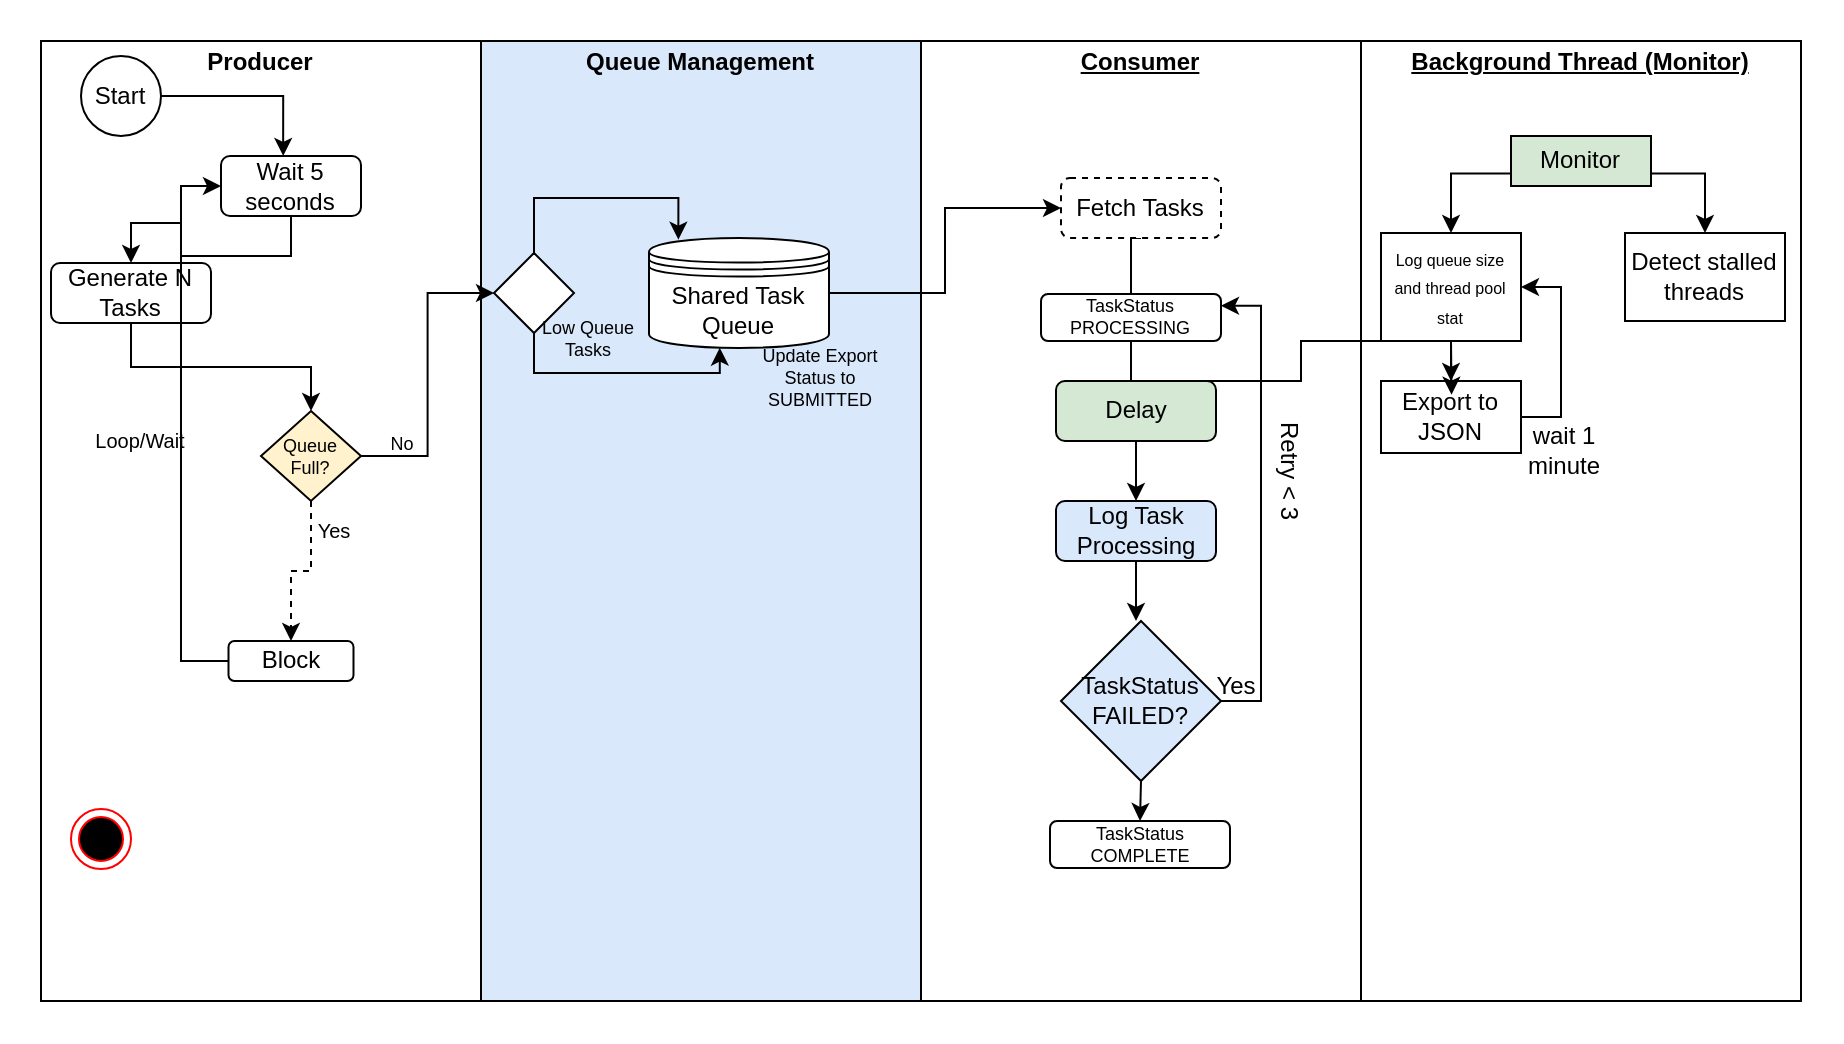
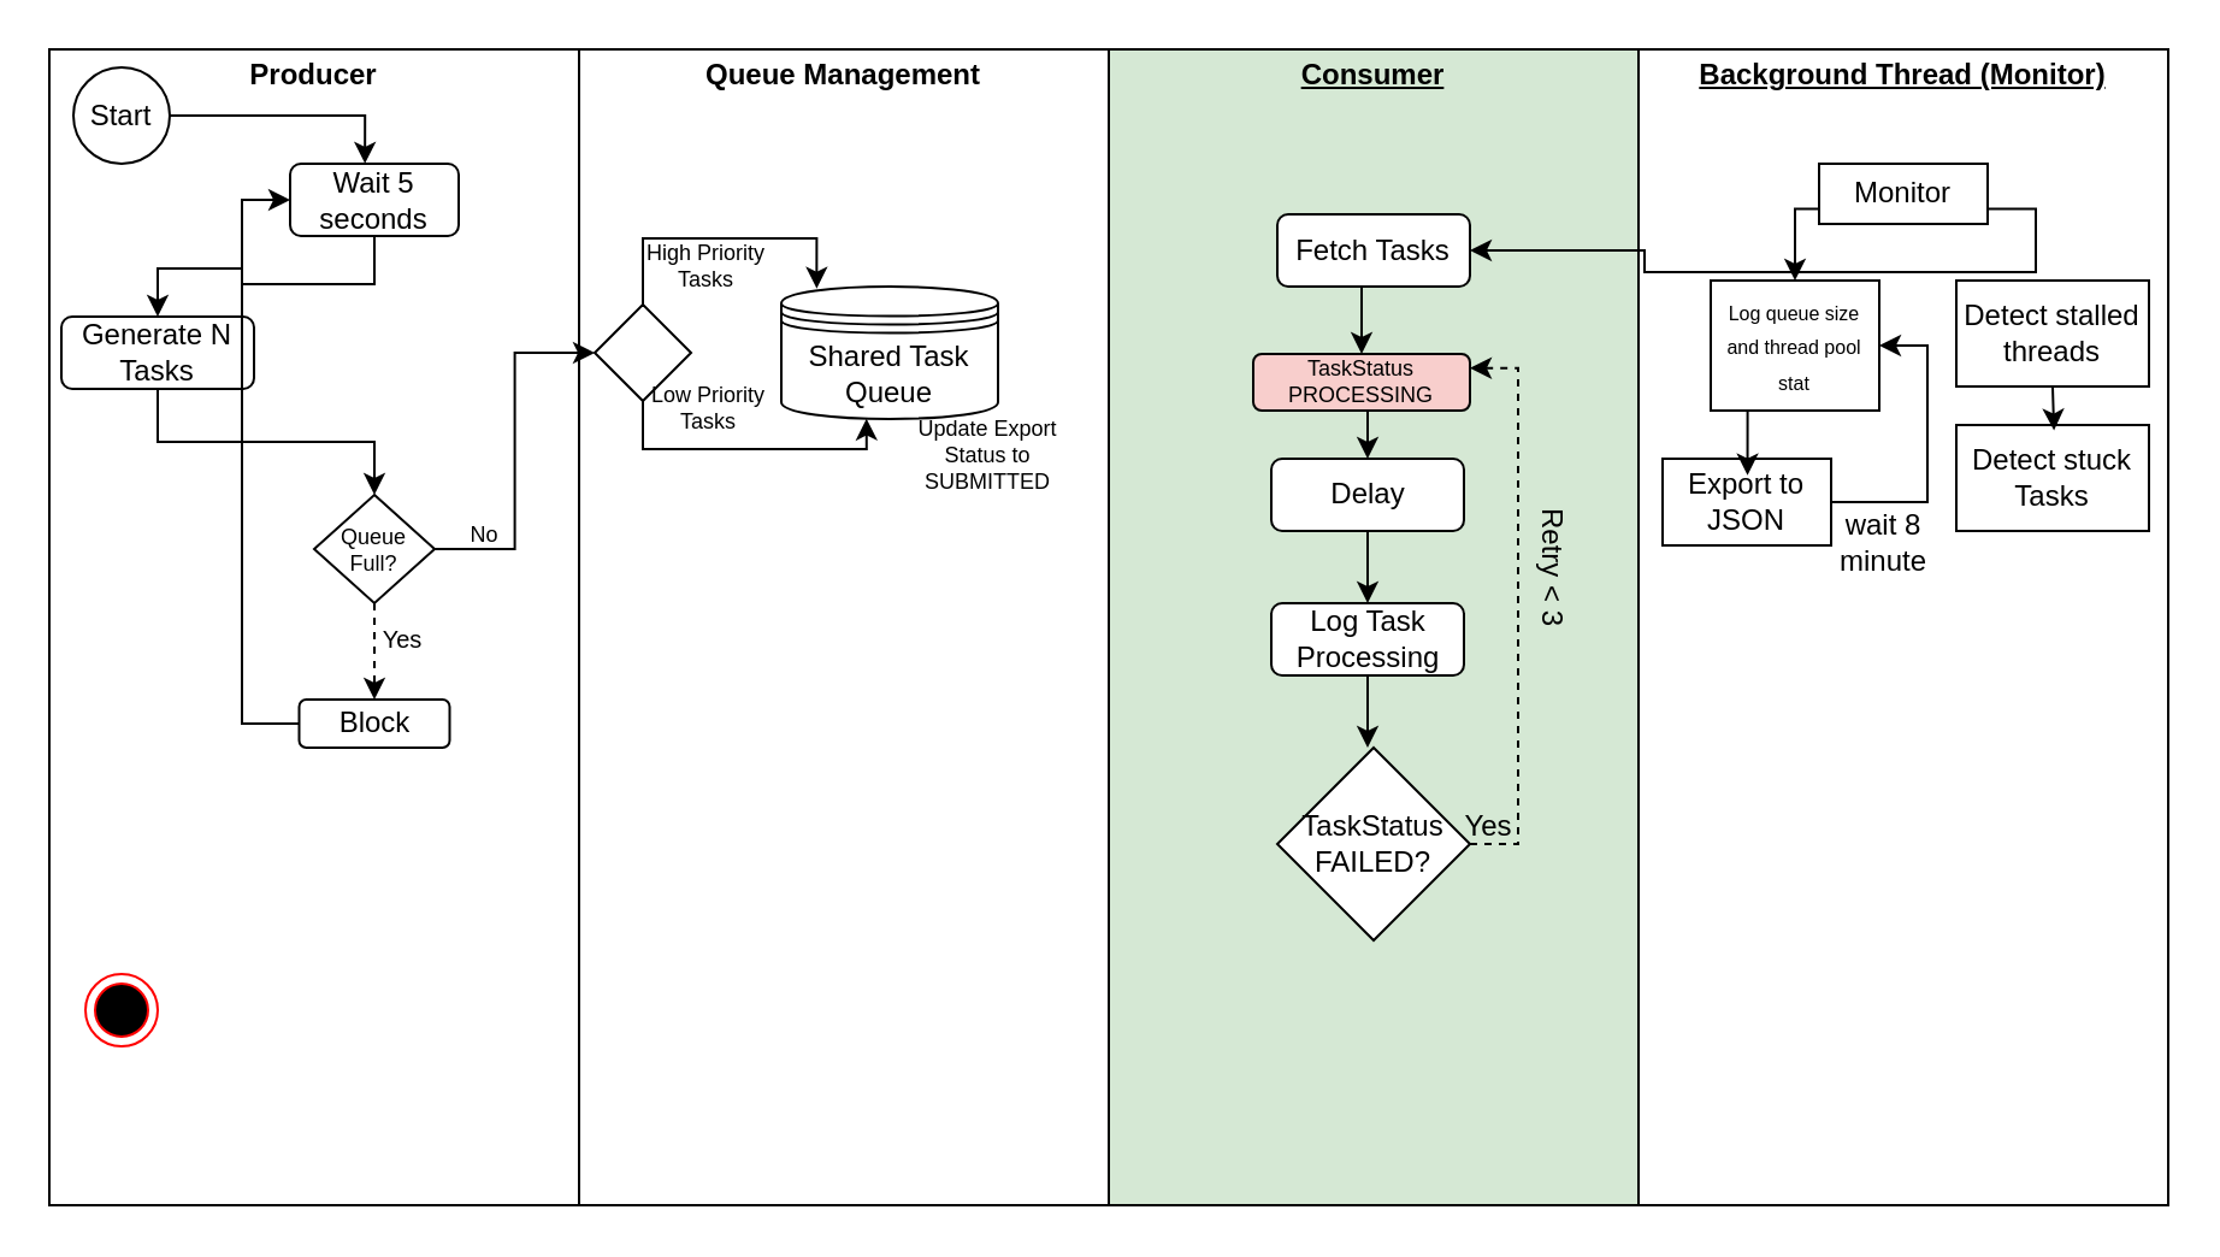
- <mxCell id="4" value="&lt;p style=&quot;margin:0px;margin-top:4px;text-align:center;text-decoration:underline;&quot;&gt;&lt;b&gt;Consumer&lt;/b&gt;&lt;/p&gt;" style="verticalAlign=top;align=left;overflow=fill;html=1;whiteSpace=wrap;" parent="1" vertex="1"><mxGeometry x="460" y="20" width="220" height="480" as="geometry" /></mxCell>
+ <mxCell id="4" value="&lt;p style=&quot;margin:0px;margin-top:4px;text-align:center;text-decoration:underline;&quot;&gt;&lt;b&gt;Consumer&lt;/b&gt;&lt;/p&gt;" style="verticalAlign=top;align=left;overflow=fill;html=1;whiteSpace=wrap;fillColor=#d5e8d4;" parent="1" vertex="1"><mxGeometry x="460" y="20" width="220" height="480" as="geometry" /></mxCell>
- <mxCell id="7" value="Start" style="ellipse;whiteSpace=wrap;html=1;aspect=fixed;" parent="1" vertex="1"><mxGeometry x="40" y="27.5" width="40" height="40" as="geometry" /></mxCell>
+ <mxCell id="7" value="Start" style="ellipse;whiteSpace=wrap;html=1;aspect=fixed;" parent="1" vertex="1"><mxGeometry x="30" y="27.5" width="40" height="40" as="geometry" /></mxCell>
- <mxCell id="16" value="Monitor" style="html=1;dashed=0;whiteSpace=wrap;fillColor=#d5e8d4;" parent="1" vertex="1"><mxGeometry x="755" y="67.5" width="70" height="25" as="geometry" /></mxCell>
+ <mxCell id="16" value="Monitor" style="html=1;dashed=0;whiteSpace=wrap;" parent="1" vertex="1"><mxGeometry x="755" y="67.5" width="70" height="25" as="geometry" /></mxCell>
- <mxCell id="34" value="Wait 5 seconds" style="rounded=1;whiteSpace=wrap;html=1;" parent="1" vertex="1"><mxGeometry x="110" y="77.5" width="70" height="30" as="geometry" /></mxCell>
+ <mxCell id="34" value="Wait 5 seconds" style="rounded=1;whiteSpace=wrap;html=1;" parent="1" vertex="1"><mxGeometry x="120" y="67.5" width="70" height="30" as="geometry" /></mxCell>
- <mxCell id="15" style="edgeStyle=orthogonalEdgeStyle;rounded=0;orthogonalLoop=1;jettySize=auto;html=1;exitX=1;exitY=0.75;exitDx=0;exitDy=0;entryX=0.5;entryY=0;entryDx=0;entryDy=0;" parent="1" source="16" target="18" edge="1"><mxGeometry relative="1" as="geometry" /></mxCell>
+ <mxCell id="15" style="edgeStyle=orthogonalEdgeStyle;rounded=0;orthogonalLoop=1;jettySize=auto;html=1;exitX=1;exitY=0.75;exitDx=0;exitDy=0;" parent="1" source="16" target="13" edge="1"><mxGeometry relative="1" as="geometry" /></mxCell>
- <mxCell id="13" value="Fetch Tasks" style="rounded=1;whiteSpace=wrap;html=1;dashed=1;" parent="1" vertex="1"><mxGeometry x="530" y="88.5" width="80" height="30" as="geometry" /></mxCell>
+ <mxCell id="13" value="Fetch Tasks" style="rounded=1;whiteSpace=wrap;html=1;" parent="1" vertex="1"><mxGeometry x="530" y="88.5" width="80" height="30" as="geometry" /></mxCell>
+ <mxCell id="22" value="High Priority Tasks" style="text;html=1;align=center;verticalAlign=middle;whiteSpace=wrap;rounded=0;fontSize=9;" parent="1" vertex="1"><mxGeometry x="263.25" y="95" width="60" height="30" as="geometry" /></mxCell>
- <mxCell id="10" style="edgeStyle=orthogonalEdgeStyle;rounded=0;orthogonalLoop=1;jettySize=auto;html=1;exitX=1;exitY=0.5;exitDx=0;exitDy=0;" parent="1" source="11" target="13" edge="1"><mxGeometry relative="1" as="geometry" /></mxCell>
- <mxCell id="12" style="edgeStyle=orthogonalEdgeStyle;rounded=0;orthogonalLoop=1;jettySize=auto;html=1;exitX=0.5;exitY=1;exitDx=0;exitDy=0;entryX=0.5;entryY=0;entryDx=0;entryDy=0;endArrow=none;" parent="1" source="13" target="36" edge="1"><mxGeometry relative="1" as="geometry" /></mxCell>
+ <mxCell id="12" style="edgeStyle=orthogonalEdgeStyle;rounded=0;orthogonalLoop=1;jettySize=auto;html=1;exitX=0.5;exitY=1;exitDx=0;exitDy=0;entryX=0.5;entryY=0;entryDx=0;entryDy=0;" parent="1" source="13" target="36" edge="1"><mxGeometry relative="1" as="geometry" /></mxCell>
- <mxCell id="17" value="&lt;font style=&quot;font-size: 8px;&quot;&gt;Log queue size and thread pool stat&lt;/font&gt;" style="html=1;dashed=0;whiteSpace=wrap;" parent="1" vertex="1"><mxGeometry x="690" y="116" width="70" height="54" as="geometry" /></mxCell>
+ <mxCell id="17" value="&lt;font style=&quot;font-size: 8px;&quot;&gt;Log queue size and thread pool stat&lt;/font&gt;" style="html=1;dashed=0;whiteSpace=wrap;" parent="1" vertex="1"><mxGeometry x="710" y="116" width="70" height="54" as="geometry" /></mxCell>
- <mxCell id="36" value="TaskStatus&lt;div&gt;&lt;span style=&quot;background-color: transparent; color: light-dark(rgb(0, 0, 0), rgb(255, 255, 255));&quot;&gt;PROCESSING&lt;/span&gt;&lt;/div&gt;" style="rounded=1;whiteSpace=wrap;html=1;fontSize=9;" parent="1" vertex="1"><mxGeometry x="520" y="146.5" width="90" height="23.5" as="geometry" /></mxCell>
+ <mxCell id="36" value="TaskStatus&lt;div&gt;&lt;span style=&quot;background-color: transparent; color: light-dark(rgb(0, 0, 0), rgb(255, 255, 255));&quot;&gt;PROCESSING&lt;/span&gt;&lt;/div&gt;" style="rounded=1;whiteSpace=wrap;html=1;fontSize=9;fillColor=#f8cecc;" parent="1" vertex="1"><mxGeometry x="520" y="146.5" width="90" height="23.5" as="geometry" /></mxCell>
+ <mxCell id="52" style="edgeStyle=orthogonalEdgeStyle;rounded=0;orthogonalLoop=1;jettySize=auto;html=1;exitX=0.5;exitY=1;exitDx=0;exitDy=0;entryX=0.507;entryY=0.051;entryDx=0;entryDy=0;entryPerimeter=0;" parent="1" source="18" target="51" edge="1"><mxGeometry relative="1" as="geometry" /></mxCell>
- <mxCell id="23" value="Low Queue Tasks" style="text;html=1;align=center;verticalAlign=middle;whiteSpace=wrap;rounded=0;fontSize=9;" parent="1" vertex="1"><mxGeometry x="264" y="154" width="60" height="30" as="geometry" /></mxCell>
+ <mxCell id="23" value="Low Priority Tasks" style="text;html=1;align=center;verticalAlign=middle;whiteSpace=wrap;rounded=0;fontSize=9;" parent="1" vertex="1"><mxGeometry x="264" y="154" width="60" height="30" as="geometry" /></mxCell>
- <mxCell id="35" style="edgeStyle=orthogonalEdgeStyle;rounded=0;orthogonalLoop=1;jettySize=auto;html=1;exitX=0.5;exitY=1;exitDx=0;exitDy=0;" parent="1" source="36" target="48" edge="1"><mxGeometry relative="1" as="geometry" /></mxCell>
+ <mxCell id="35" style="edgeStyle=orthogonalEdgeStyle;rounded=0;orthogonalLoop=1;jettySize=auto;html=1;exitX=0.5;exitY=1;exitDx=0;exitDy=0;entryX=0.5;entryY=0;entryDx=0;entryDy=0;" parent="1" source="36" target="38" edge="1"><mxGeometry relative="1" as="geometry" /></mxCell>
+ <mxCell id="51" value="Detect stuck Tasks" style="html=1;dashed=0;whiteSpace=wrap;" parent="1" vertex="1"><mxGeometry x="812" y="176" width="80" height="44" as="geometry" /></mxCell>
- <mxCell id="38" value="Delay" style="rounded=1;whiteSpace=wrap;html=1;fillColor=#d5e8d4;" parent="1" vertex="1"><mxGeometry x="527.5" y="190" width="80" height="30" as="geometry" /></mxCell>
+ <mxCell id="38" value="Delay" style="rounded=1;whiteSpace=wrap;html=1;" parent="1" vertex="1"><mxGeometry x="527.5" y="190" width="80" height="30" as="geometry" /></mxCell>
- <mxCell id="31" value="Loop/Wait" style="text;html=1;align=center;verticalAlign=middle;whiteSpace=wrap;rounded=0;fontSize=10;" parent="1" vertex="1"><mxGeometry x="40" y="205" width="60" height="30" as="geometry" /></mxCell>
- <mxCell id="50" value="wait 1 minute" style="text;html=1;align=center;verticalAlign=middle;whiteSpace=wrap;rounded=0;" parent="1" vertex="1"><mxGeometry x="752" y="210" width="60" height="30" as="geometry" /></mxCell>
+ <mxCell id="50" value="wait 8 minute" style="text;html=1;align=center;verticalAlign=middle;whiteSpace=wrap;rounded=0;" parent="1" vertex="1"><mxGeometry x="752" y="210" width="60" height="30" as="geometry" /></mxCell>
- <mxCell id="27" value="Queue Full?" style="rhombus;whiteSpace=wrap;html=1;fontSize=9;fillColor=#fff2cc;" parent="1" vertex="1"><mxGeometry x="130" y="205" width="50" height="45" as="geometry" /></mxCell>
+ <mxCell id="27" value="Queue Full?" style="rhombus;whiteSpace=wrap;html=1;fontSize=9;" parent="1" vertex="1"><mxGeometry x="130" y="205" width="50" height="45" as="geometry" /></mxCell>
- <mxCell id="41" style="edgeStyle=orthogonalEdgeStyle;rounded=0;orthogonalLoop=1;jettySize=auto;html=1;exitX=1;exitY=0.5;exitDx=0;exitDy=0;entryX=1;entryY=0.25;entryDx=0;entryDy=0;" parent="1" source="43" target="36" edge="1"><mxGeometry relative="1" as="geometry" /></mxCell>
+ <mxCell id="41" style="edgeStyle=orthogonalEdgeStyle;rounded=0;orthogonalLoop=1;jettySize=auto;html=1;exitX=1;exitY=0.5;exitDx=0;exitDy=0;entryX=1;entryY=0.25;entryDx=0;entryDy=0;dashed=1;" parent="1" source="43" target="36" edge="1"><mxGeometry relative="1" as="geometry" /></mxCell>
- <mxCell id="3" value="&lt;p style=&quot;margin:0px;margin-top:4px;text-align:center;&quot;&gt;&lt;b&gt;Queue Management&lt;/b&gt;&lt;/p&gt;" style="verticalAlign=top;align=left;overflow=fill;html=1;whiteSpace=wrap;fillColor=#dae8fc;" parent="1" vertex="1"><mxGeometry x="240" y="20" width="220" height="480" as="geometry" /></mxCell>
+ <mxCell id="3" value="&lt;p style=&quot;margin:0px;margin-top:4px;text-align:center;&quot;&gt;&lt;b&gt;Queue Management&lt;/b&gt;&lt;/p&gt;" style="verticalAlign=top;align=left;overflow=fill;html=1;whiteSpace=wrap;" parent="1" vertex="1"><mxGeometry x="240" y="20" width="220" height="480" as="geometry" /></mxCell>
- <mxCell id="40" value="Log Task Processing" style="rounded=1;whiteSpace=wrap;html=1;fillColor=#dae8fc;" parent="1" vertex="1"><mxGeometry x="527.5" y="250" width="80" height="30" as="geometry" /></mxCell>
+ <mxCell id="40" value="Log Task Processing" style="rounded=1;whiteSpace=wrap;html=1;" parent="1" vertex="1"><mxGeometry x="527.5" y="250" width="80" height="30" as="geometry" /></mxCell>
- <mxCell id="29" value="Block" style="rounded=1;whiteSpace=wrap;html=1;" parent="1" vertex="1"><mxGeometry x="113.75" y="320" width="62.5" height="20" as="geometry" /></mxCell>
+ <mxCell id="29" value="Block" style="rounded=1;whiteSpace=wrap;html=1;" parent="1" vertex="1"><mxGeometry x="123.75" y="290" width="62.5" height="20" as="geometry" /></mxCell>
- <mxCell id="43" value="&lt;div&gt;TaskStatus&lt;/div&gt;FAILED?" style="rhombus;whiteSpace=wrap;html=1;fillColor=#dae8fc;" parent="1" vertex="1"><mxGeometry x="530" y="310" width="80" height="80" as="geometry" /></mxCell>
+ <mxCell id="43" value="&lt;div&gt;TaskStatus&lt;/div&gt;FAILED?" style="rhombus;whiteSpace=wrap;html=1;" parent="1" vertex="1"><mxGeometry x="530" y="310" width="80" height="80" as="geometry" /></mxCell>
- <mxCell id="42" style="edgeStyle=orthogonalEdgeStyle;rounded=0;orthogonalLoop=1;jettySize=auto;html=1;exitX=0.5;exitY=1;exitDx=0;exitDy=0;entryX=0.5;entryY=0;entryDx=0;entryDy=0;" parent="1" source="43" target="46" edge="1"><mxGeometry relative="1" as="geometry" /></mxCell>
- <mxCell id="46" value="TaskStatus&lt;div&gt;&lt;span style=&quot;background-color: transparent; color: light-dark(rgb(0, 0, 0), rgb(255, 255, 255));&quot;&gt;COMPLETE&lt;/span&gt;&lt;/div&gt;" style="rounded=1;whiteSpace=wrap;html=1;fontSize=9;" parent="1" vertex="1"><mxGeometry x="524.5" y="410" width="90" height="23.5" as="geometry" /></mxCell>
